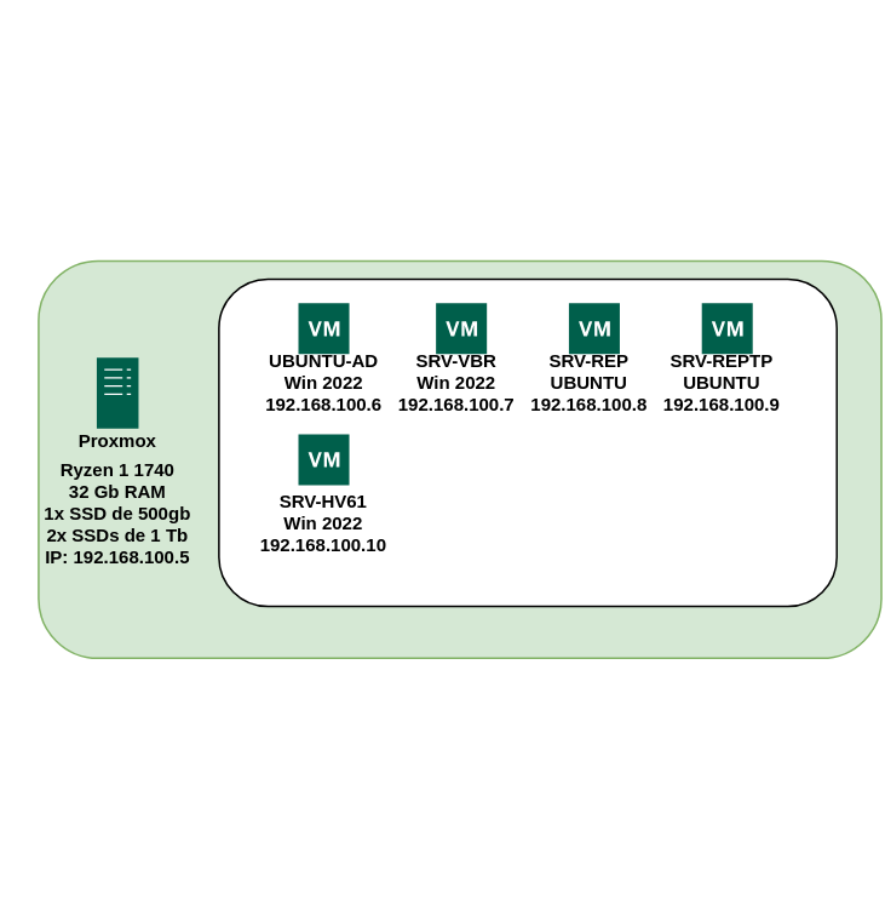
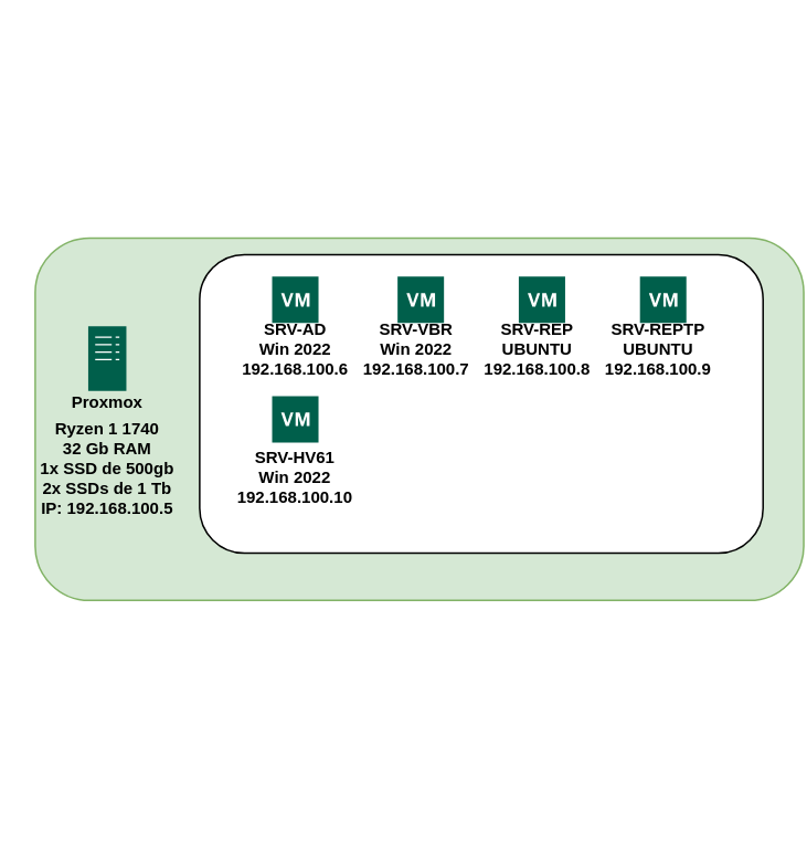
- <mxCell id="11" value="&lt;div style=&quot;text-align: center; font-size: 10px;&quot;&gt;&lt;b style=&quot;&quot;&gt;&lt;font style=&quot;font-size: 10px;&quot;&gt;UBUNTU-AD&lt;/font&gt;&lt;/b&gt;&lt;/div&gt;&lt;div style=&quot;text-align: center; font-size: 10px;&quot;&gt;&lt;b&gt;&lt;font style=&quot;font-size: 10px;&quot;&gt;Win 2022&lt;/font&gt;&lt;/b&gt;&lt;/div&gt;&lt;div style=&quot;text-align: center; font-size: 10px;&quot;&gt;&lt;b style=&quot;background-color: initial;&quot;&gt;&lt;font style=&quot;font-size: 10px;&quot;&gt;192.168.100.6&lt;/font&gt;&lt;/b&gt;&lt;/div&gt;" style="text;whiteSpace=wrap;html=1;" vertex="1" parent="1"><mxGeometry x="143.72" y="186.26" width="73.14" height="42" as="geometry" /></mxCell>
+ <mxCell id="11" value="&lt;div style=&quot;text-align: center; font-size: 10px;&quot;&gt;&lt;b style=&quot;&quot;&gt;&lt;font style=&quot;font-size: 10px;&quot;&gt;SRV-AD&lt;/font&gt;&lt;/b&gt;&lt;/div&gt;&lt;div style=&quot;text-align: center; font-size: 10px;&quot;&gt;&lt;b&gt;&lt;font style=&quot;font-size: 10px;&quot;&gt;Win 2022&lt;/font&gt;&lt;/b&gt;&lt;/div&gt;&lt;div style=&quot;text-align: center; font-size: 10px;&quot;&gt;&lt;b style=&quot;background-color: initial;&quot;&gt;&lt;font style=&quot;font-size: 10px;&quot;&gt;192.168.100.6&lt;/font&gt;&lt;/b&gt;&lt;/div&gt;" style="text;whiteSpace=wrap;html=1;" vertex="1" parent="1"><mxGeometry x="143.72" y="186.26" width="73.14" height="42" as="geometry" /></mxCell>
